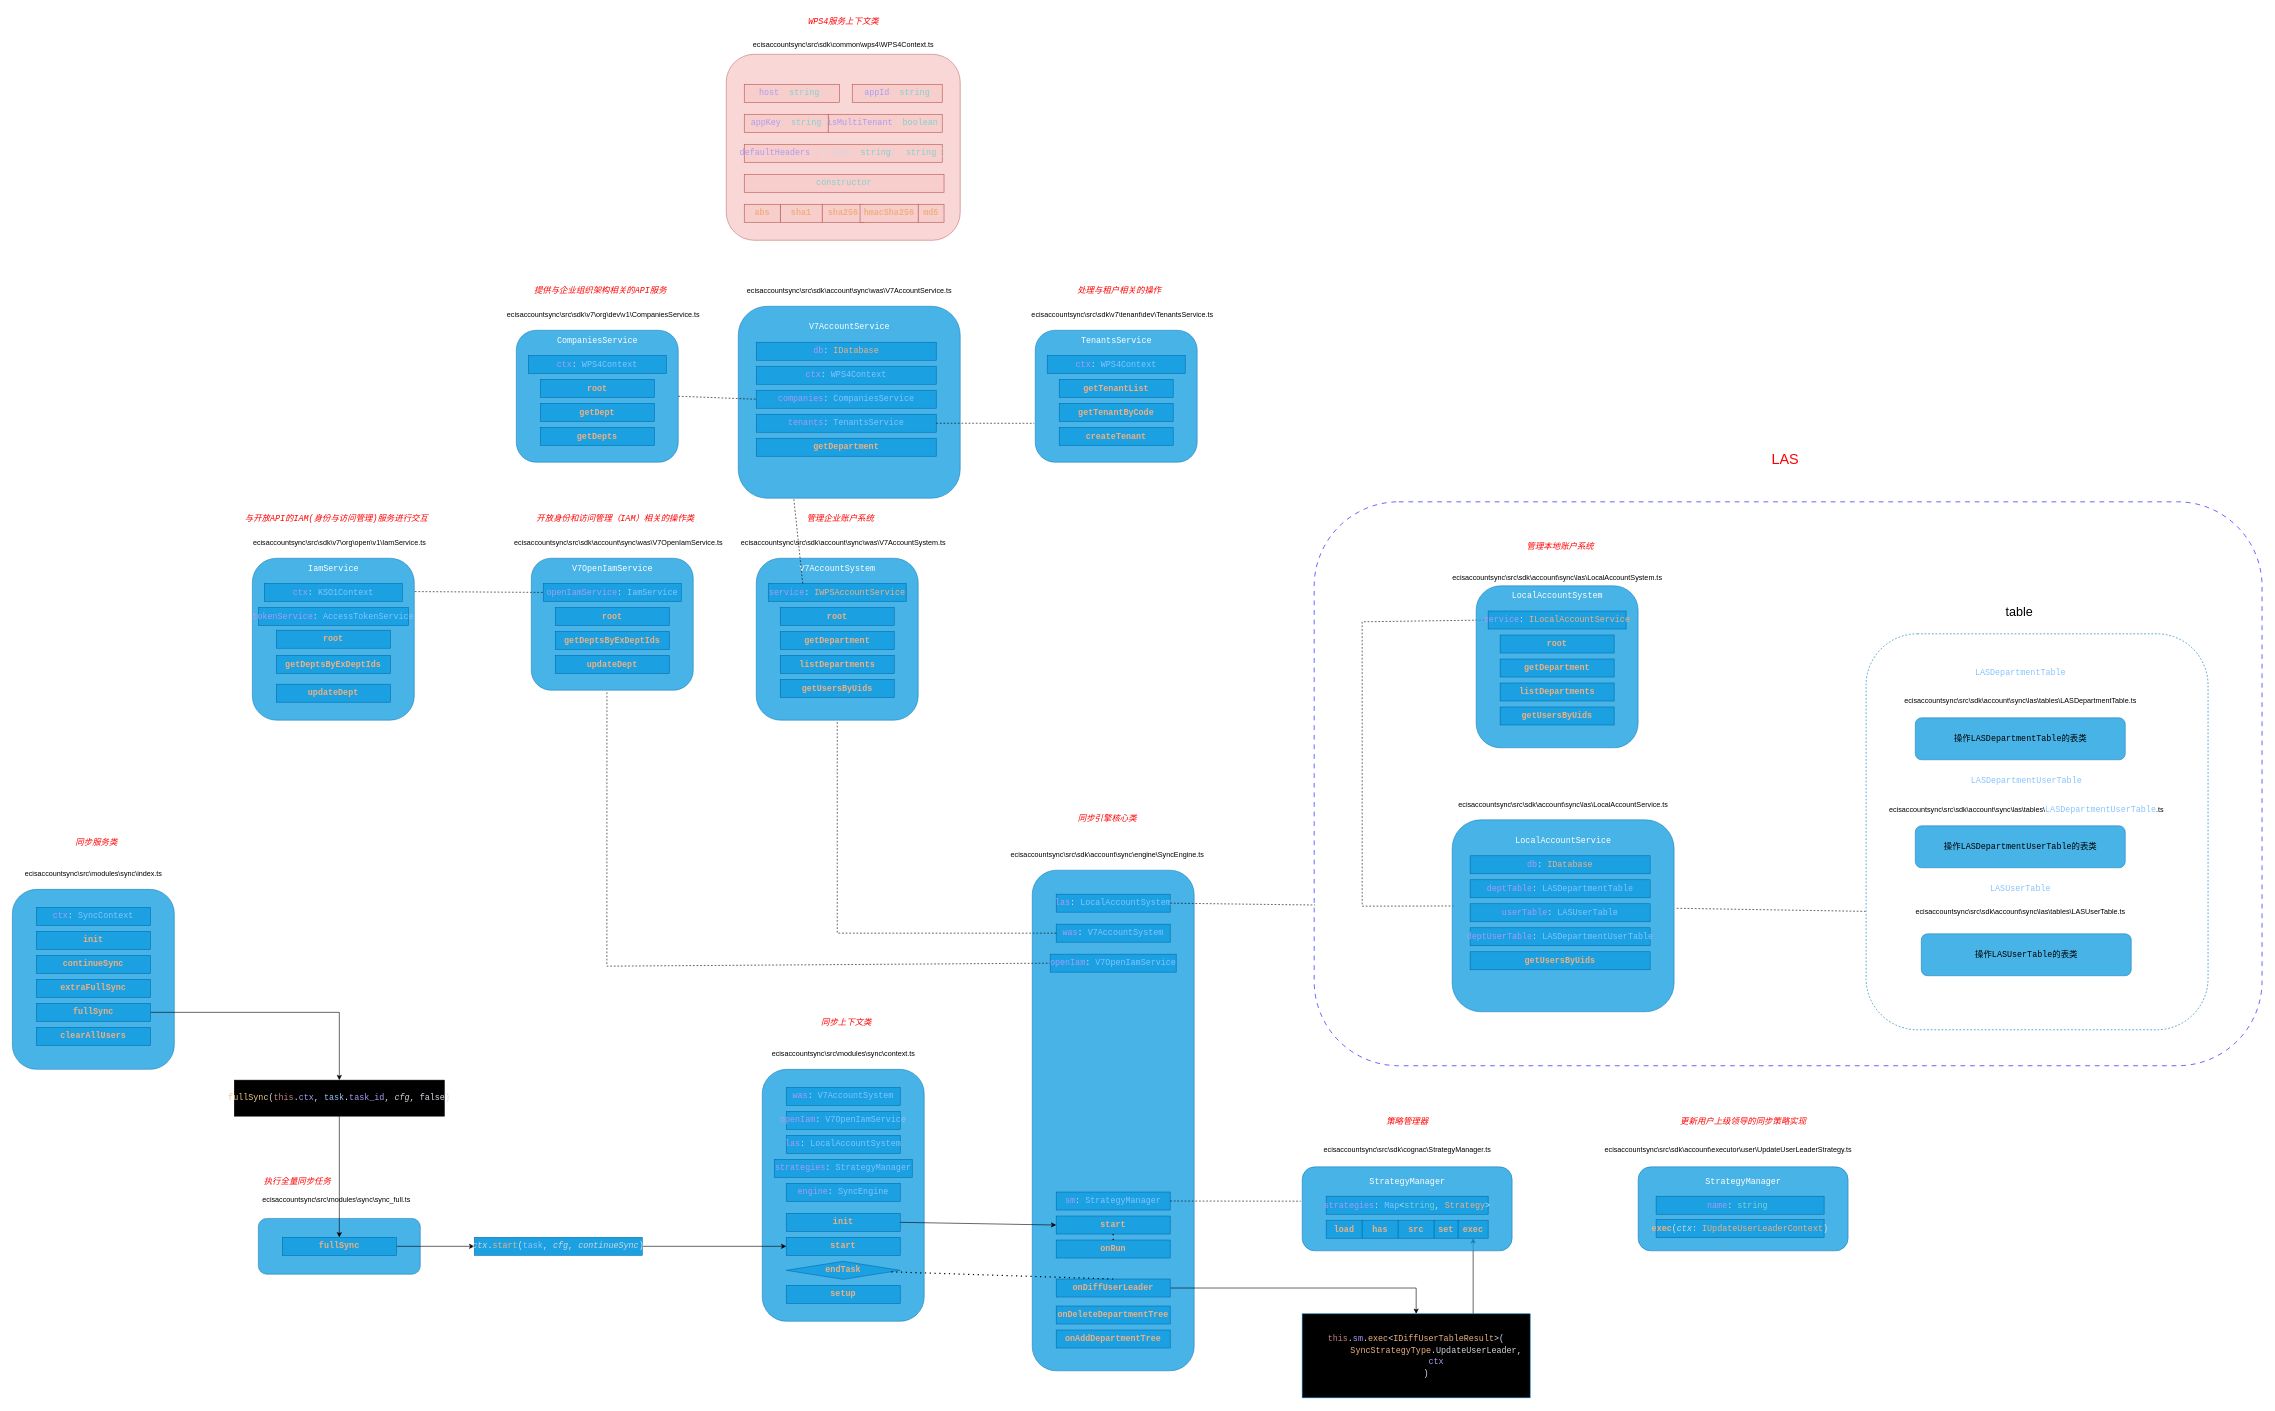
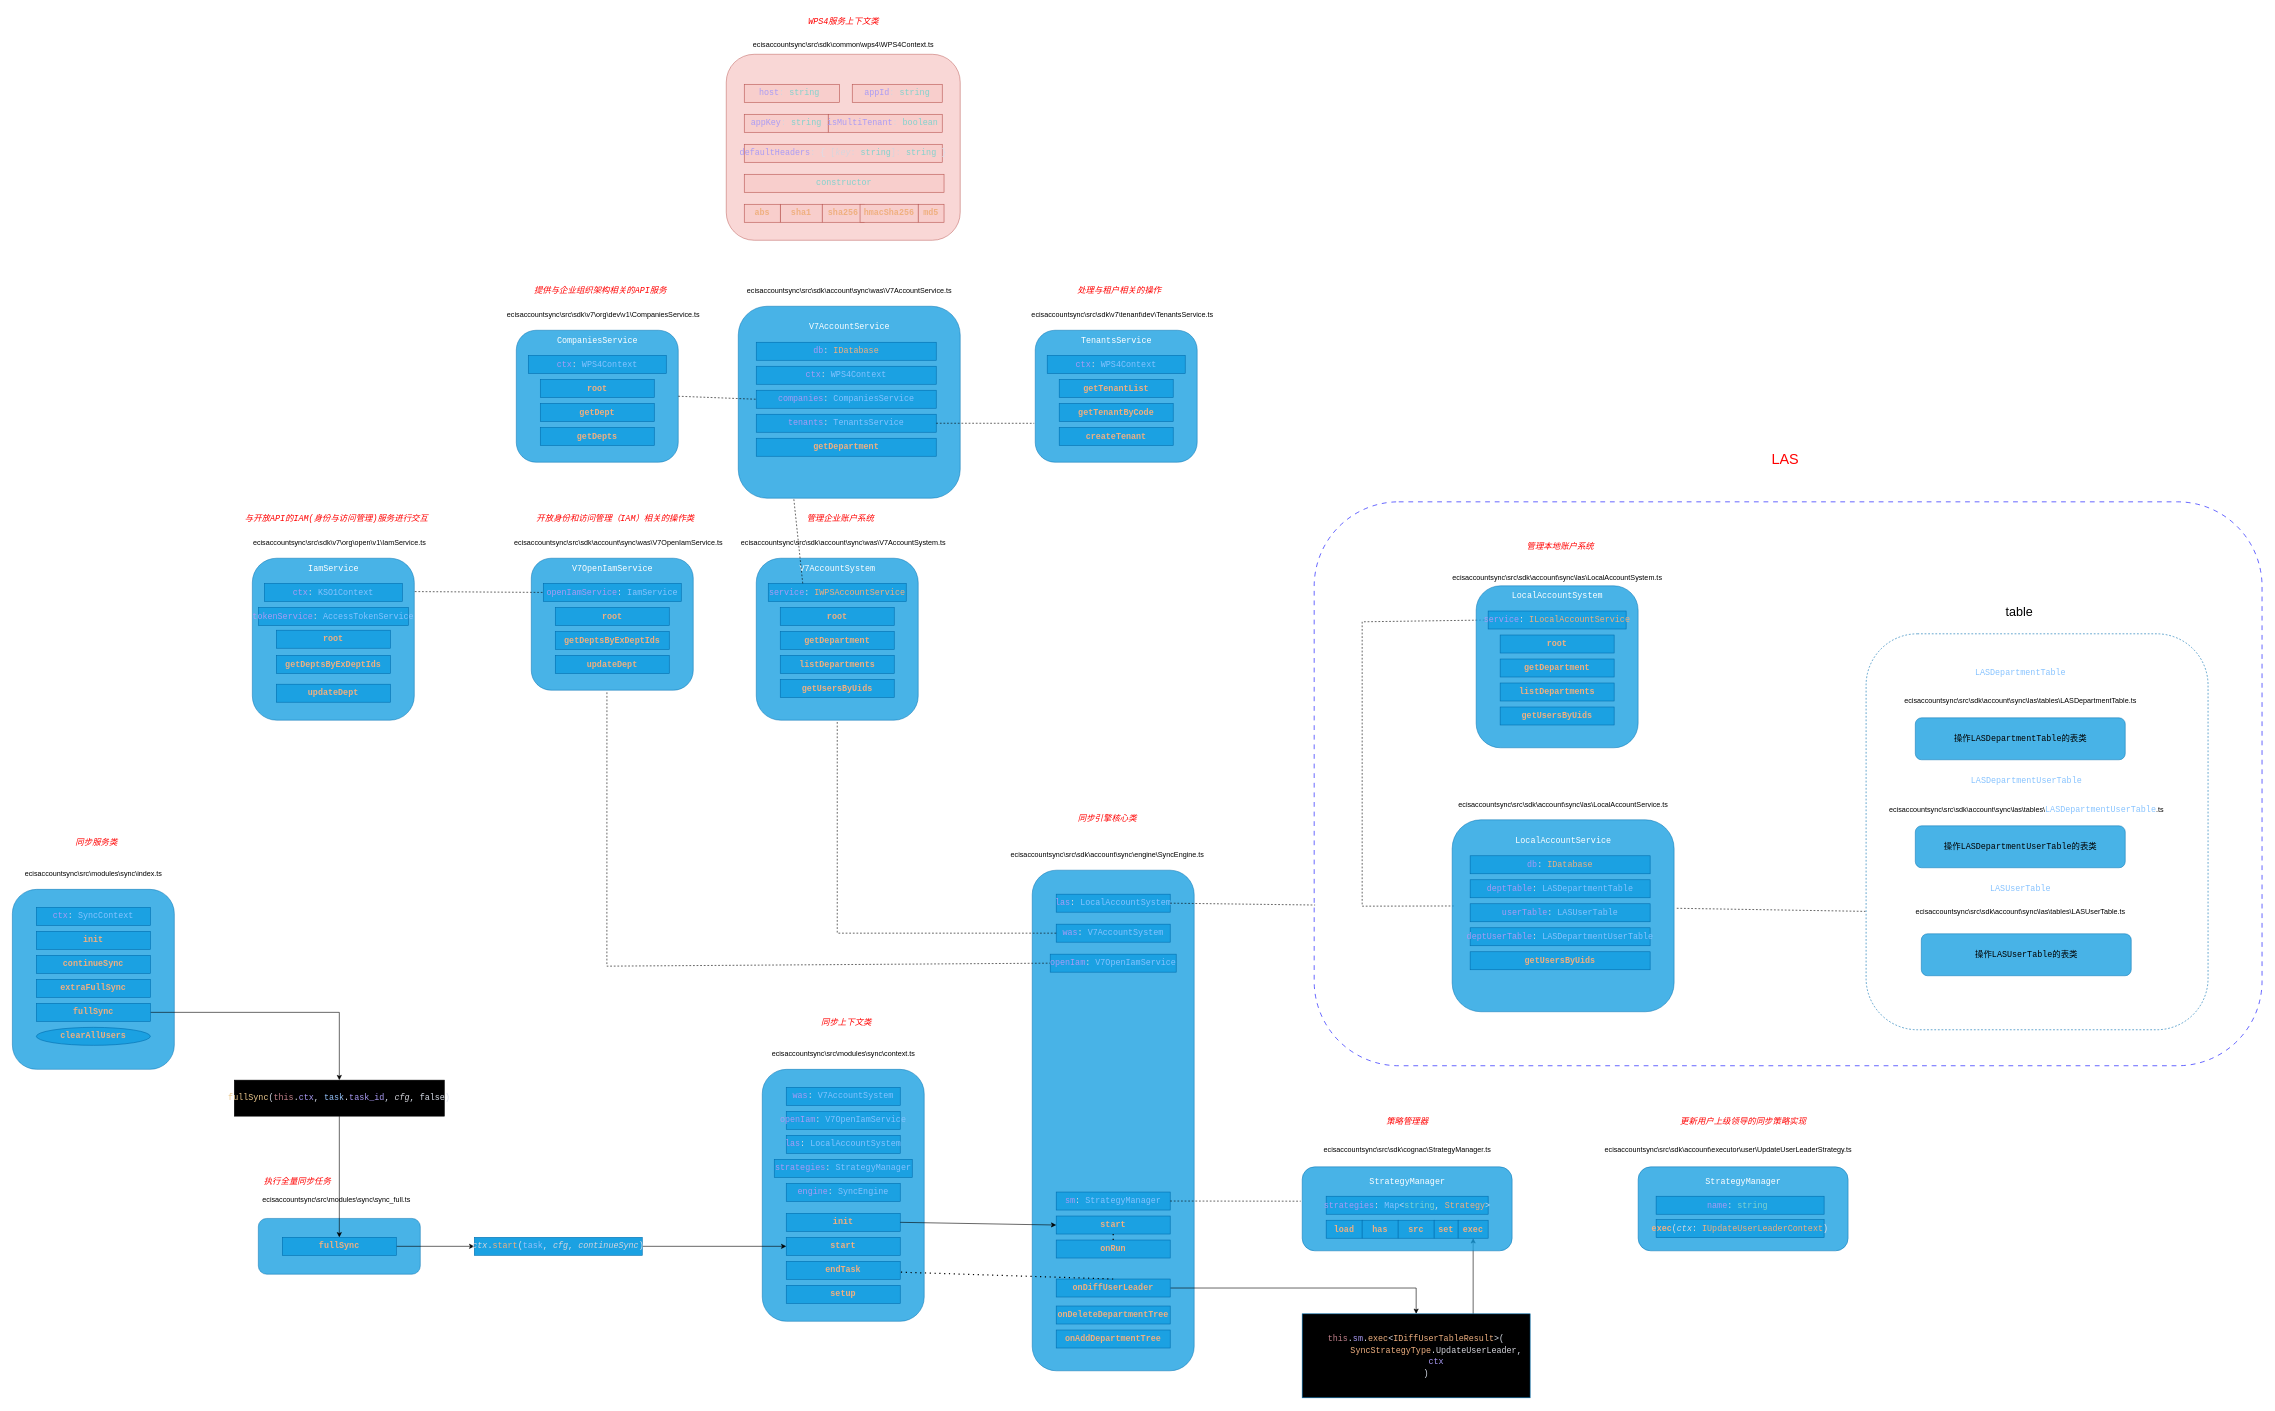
- <mxCell id="10" value="&lt;div style=&quot;color: rgb(216, 222, 233); font-family: Consolas, &amp;quot;Courier New&amp;quot;, monospace; font-size: 14px; line-height: 19px; white-space: pre;&quot;&gt;&lt;div style=&quot;line-height: 19px;&quot;&gt;&lt;span style=&quot;color: rgb(239, 176, 128); font-weight: bold;&quot;&gt;clearAllUsers&lt;/span&gt;&lt;/div&gt;&lt;/div&gt;" style="rounded=0;whiteSpace=wrap;html=1;fillColor=#1ba1e2;fontColor=#ffffff;strokeColor=#006EAF;" parent="1" vertex="1"><mxGeometry x="60" y="1712" width="190" height="30" as="geometry" /></mxCell>
+ <mxCell id="10" value="&lt;div style=&quot;color: rgb(216, 222, 233); font-family: Consolas, &amp;quot;Courier New&amp;quot;, monospace; font-size: 14px; line-height: 19px; white-space: pre;&quot;&gt;&lt;div style=&quot;line-height: 19px;&quot;&gt;&lt;span style=&quot;color: rgb(239, 176, 128); font-weight: bold;&quot;&gt;clearAllUsers&lt;/span&gt;&lt;/div&gt;&lt;/div&gt;" style="ellipse;whiteSpace=wrap;html=1;fillColor=#1ba1e2;fontColor=#ffffff;strokeColor=#006EAF;" parent="1" vertex="1"><mxGeometry x="60" y="1712" width="190" height="30" as="geometry" /></mxCell>
- <mxCell id="22" value="&lt;div style=&quot;color: rgb(216, 222, 233); font-family: Consolas, &amp;quot;Courier New&amp;quot;, monospace; font-size: 14px; line-height: 19px; white-space: pre;&quot;&gt;&lt;div style=&quot;line-height: 19px;&quot;&gt;&lt;div style=&quot;line-height: 19px;&quot;&gt;&lt;div style=&quot;line-height: 19px;&quot;&gt;&lt;span style=&quot;color: rgb(239, 176, 128); font-weight: bold;&quot;&gt;endTask&lt;/span&gt;&lt;/div&gt;&lt;/div&gt;&lt;/div&gt;&lt;/div&gt;" style="rhombus;whiteSpace=wrap;html=1;fillColor=#1ba1e2;fontColor=#ffffff;strokeColor=#006EAF;" parent="1" vertex="1"><mxGeometry x="1310" y="2102" width="190" height="30" as="geometry" /></mxCell>
+ <mxCell id="22" value="&lt;div style=&quot;color: rgb(216, 222, 233); font-family: Consolas, &amp;quot;Courier New&amp;quot;, monospace; font-size: 14px; line-height: 19px; white-space: pre;&quot;&gt;&lt;div style=&quot;line-height: 19px;&quot;&gt;&lt;div style=&quot;line-height: 19px;&quot;&gt;&lt;div style=&quot;line-height: 19px;&quot;&gt;&lt;span style=&quot;color: rgb(239, 176, 128); font-weight: bold;&quot;&gt;endTask&lt;/span&gt;&lt;/div&gt;&lt;/div&gt;&lt;/div&gt;&lt;/div&gt;" style="rounded=0;whiteSpace=wrap;html=1;fillColor=#1ba1e2;fontColor=#ffffff;strokeColor=#006EAF;" parent="1" vertex="1"><mxGeometry x="1310" y="2102" width="190" height="30" as="geometry" /></mxCell>
